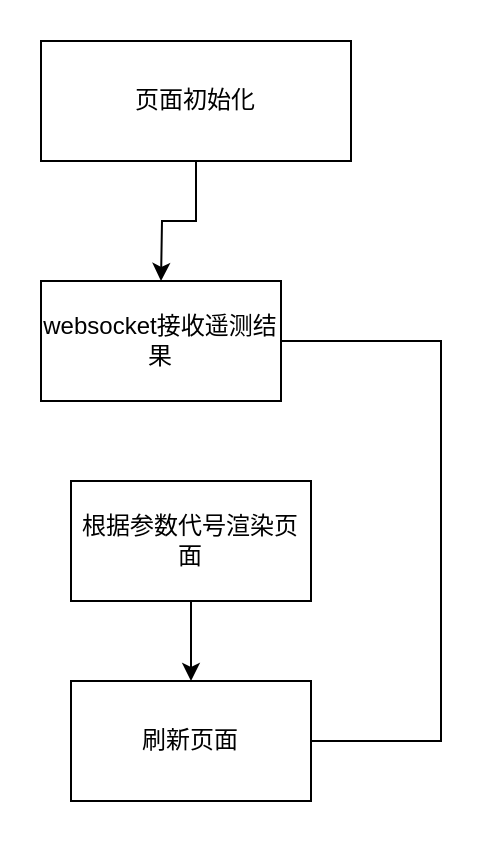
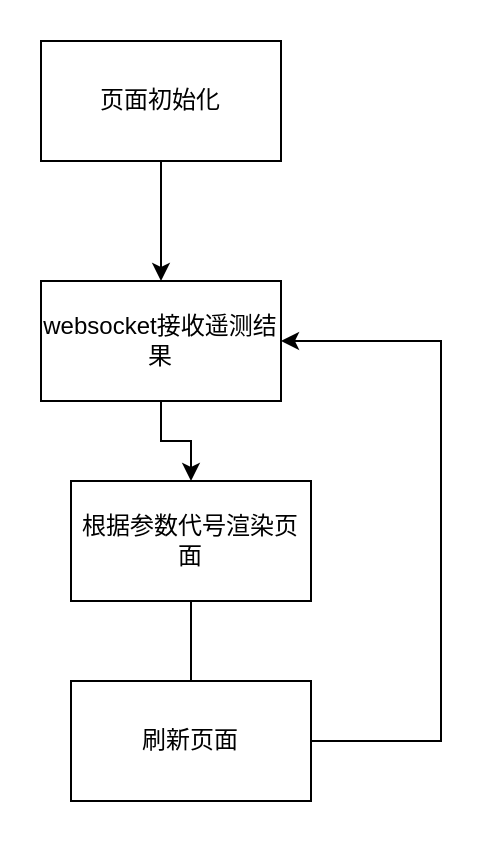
- <mxCell id="7" value="页面初始化" style="rounded=0;whiteSpace=wrap;html=1;" vertex="1" parent="1"><mxGeometry x="20" y="20" width="155" height="60" as="geometry" /></mxCell>
+ <mxCell id="7" value="页面初始化" style="rounded=0;whiteSpace=wrap;html=1;" vertex="1" parent="1"><mxGeometry x="20" y="20" width="120" height="60" as="geometry" /></mxCell>
- <mxCell id="4" style="edgeStyle=orthogonalEdgeStyle;rounded=0;orthogonalLoop=1;jettySize=auto;html=1;exitX=1;exitY=0.5;exitDx=0;exitDy=0;entryX=1;entryY=0.5;entryDx=0;entryDy=0;endArrow=none;" edge="1" parent="1" source="5" target="3"><mxGeometry relative="1" as="geometry"><mxPoint x="230" y="170" as="targetPoint" /><Array as="points"><mxPoint x="220" y="370" /><mxPoint x="220" y="170" /></Array></mxGeometry></mxCell>
+ <mxCell id="4" style="edgeStyle=orthogonalEdgeStyle;rounded=0;orthogonalLoop=1;jettySize=auto;html=1;exitX=1;exitY=0.5;exitDx=0;exitDy=0;entryX=1;entryY=0.5;entryDx=0;entryDy=0;" edge="1" parent="1" source="5" target="3"><mxGeometry relative="1" as="geometry"><mxPoint x="230" y="170" as="targetPoint" /><Array as="points"><mxPoint x="220" y="370" /><mxPoint x="220" y="170" /></Array></mxGeometry></mxCell>
+ <mxCell id="2" style="edgeStyle=orthogonalEdgeStyle;rounded=0;orthogonalLoop=1;jettySize=auto;html=1;exitX=0.5;exitY=1;exitDx=0;exitDy=0;" edge="1" parent="1" source="3" target="9"><mxGeometry relative="1" as="geometry" /></mxCell>
- <mxCell id="8" style="edgeStyle=orthogonalEdgeStyle;rounded=0;orthogonalLoop=1;jettySize=auto;html=1;exitX=0.5;exitY=1;exitDx=0;exitDy=0;entryX=0.5;entryY=0;entryDx=0;entryDy=0;" edge="1" parent="1" source="9" target="5"><mxGeometry relative="1" as="geometry" /></mxCell>
+ <mxCell id="8" style="edgeStyle=orthogonalEdgeStyle;rounded=0;orthogonalLoop=1;jettySize=auto;html=1;exitX=0.5;exitY=1;exitDx=0;exitDy=0;entryX=0.5;entryY=0;entryDx=0;entryDy=0;endArrow=none;" edge="1" parent="1" source="9" target="5"><mxGeometry relative="1" as="geometry" /></mxCell>
